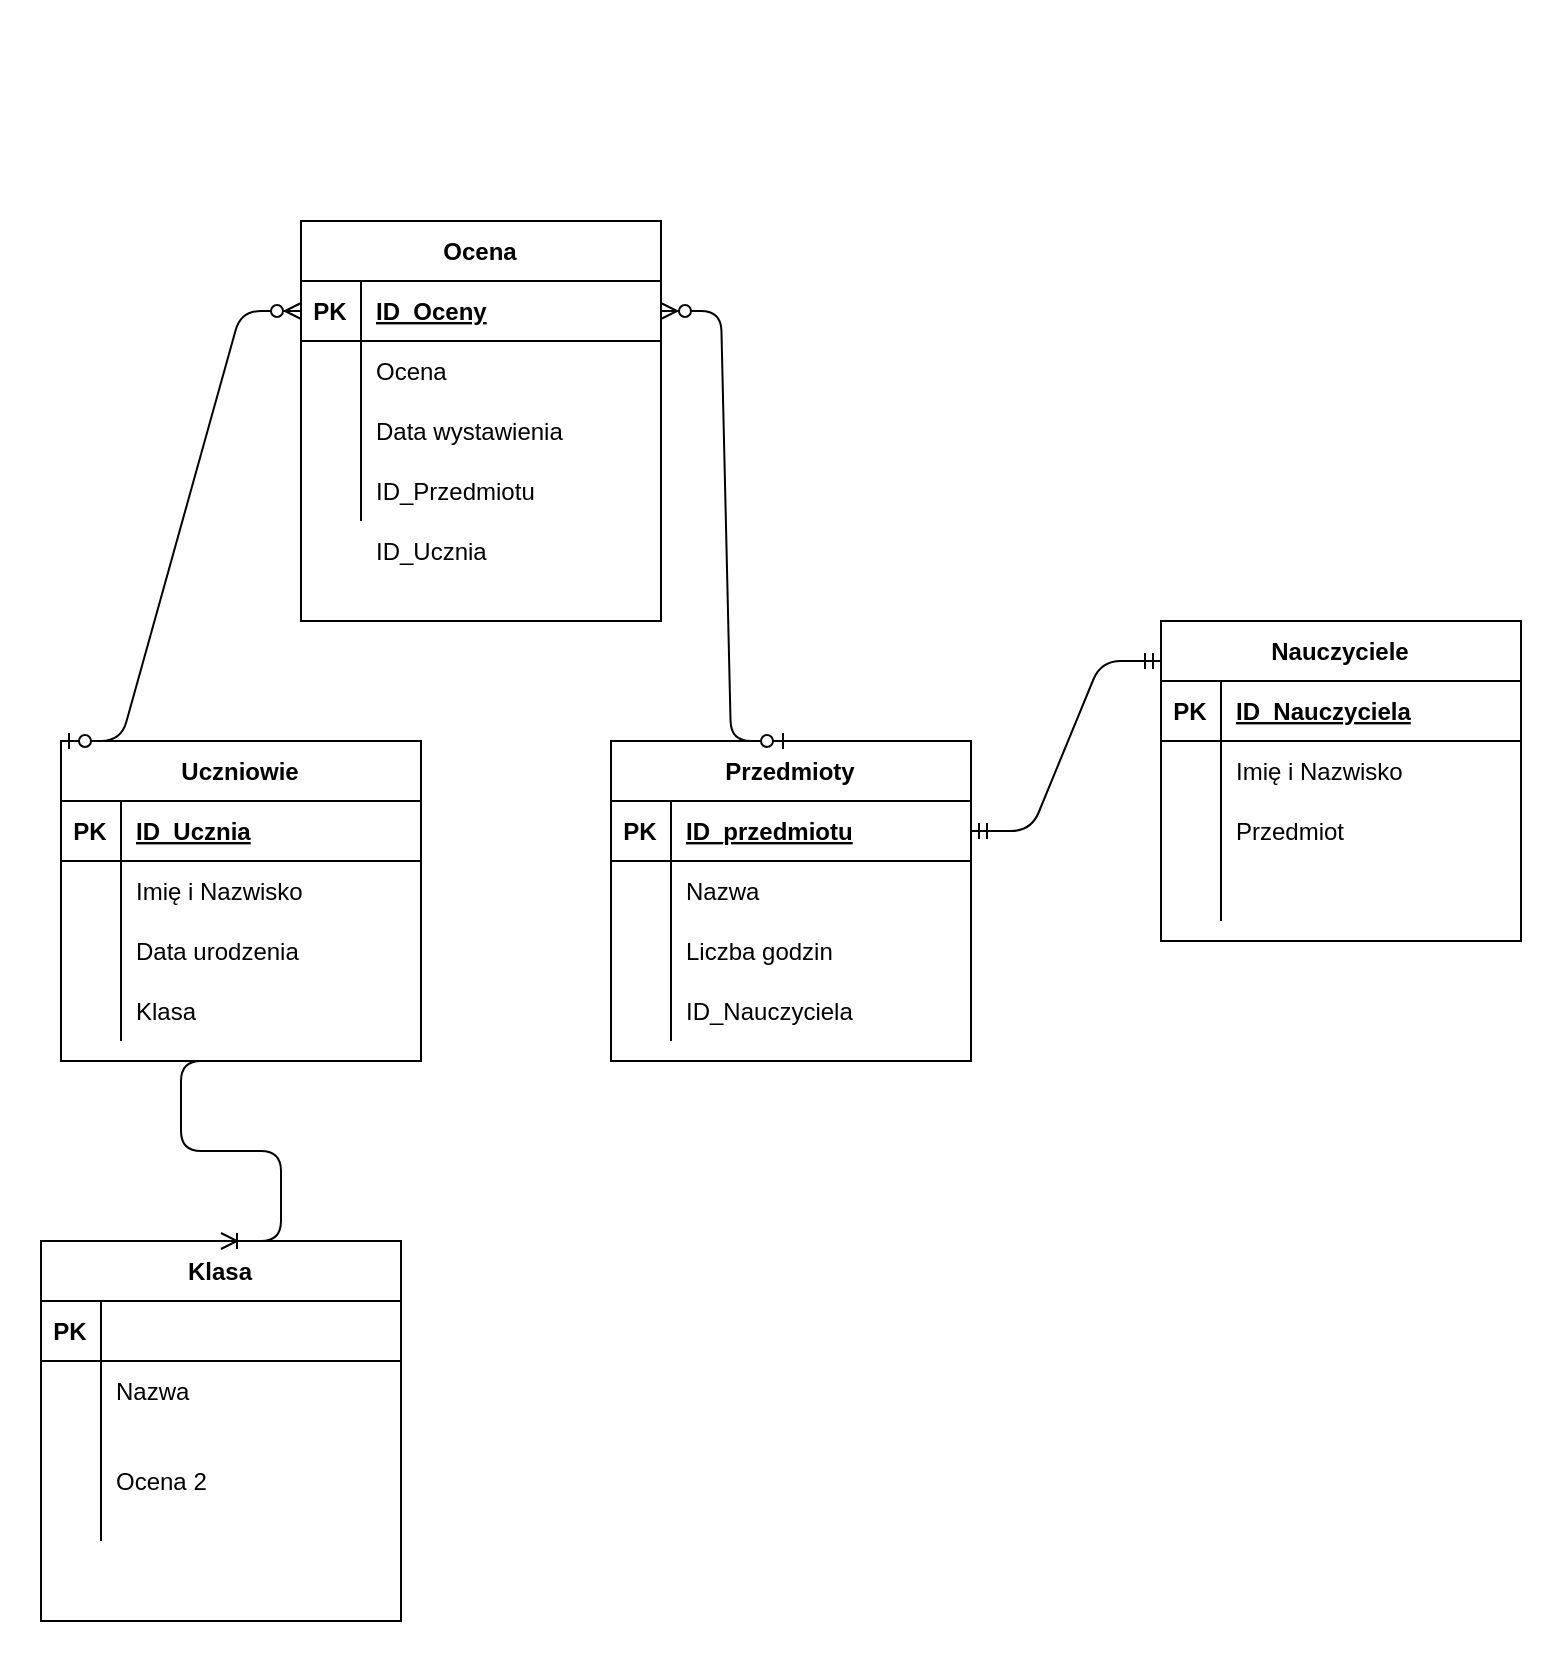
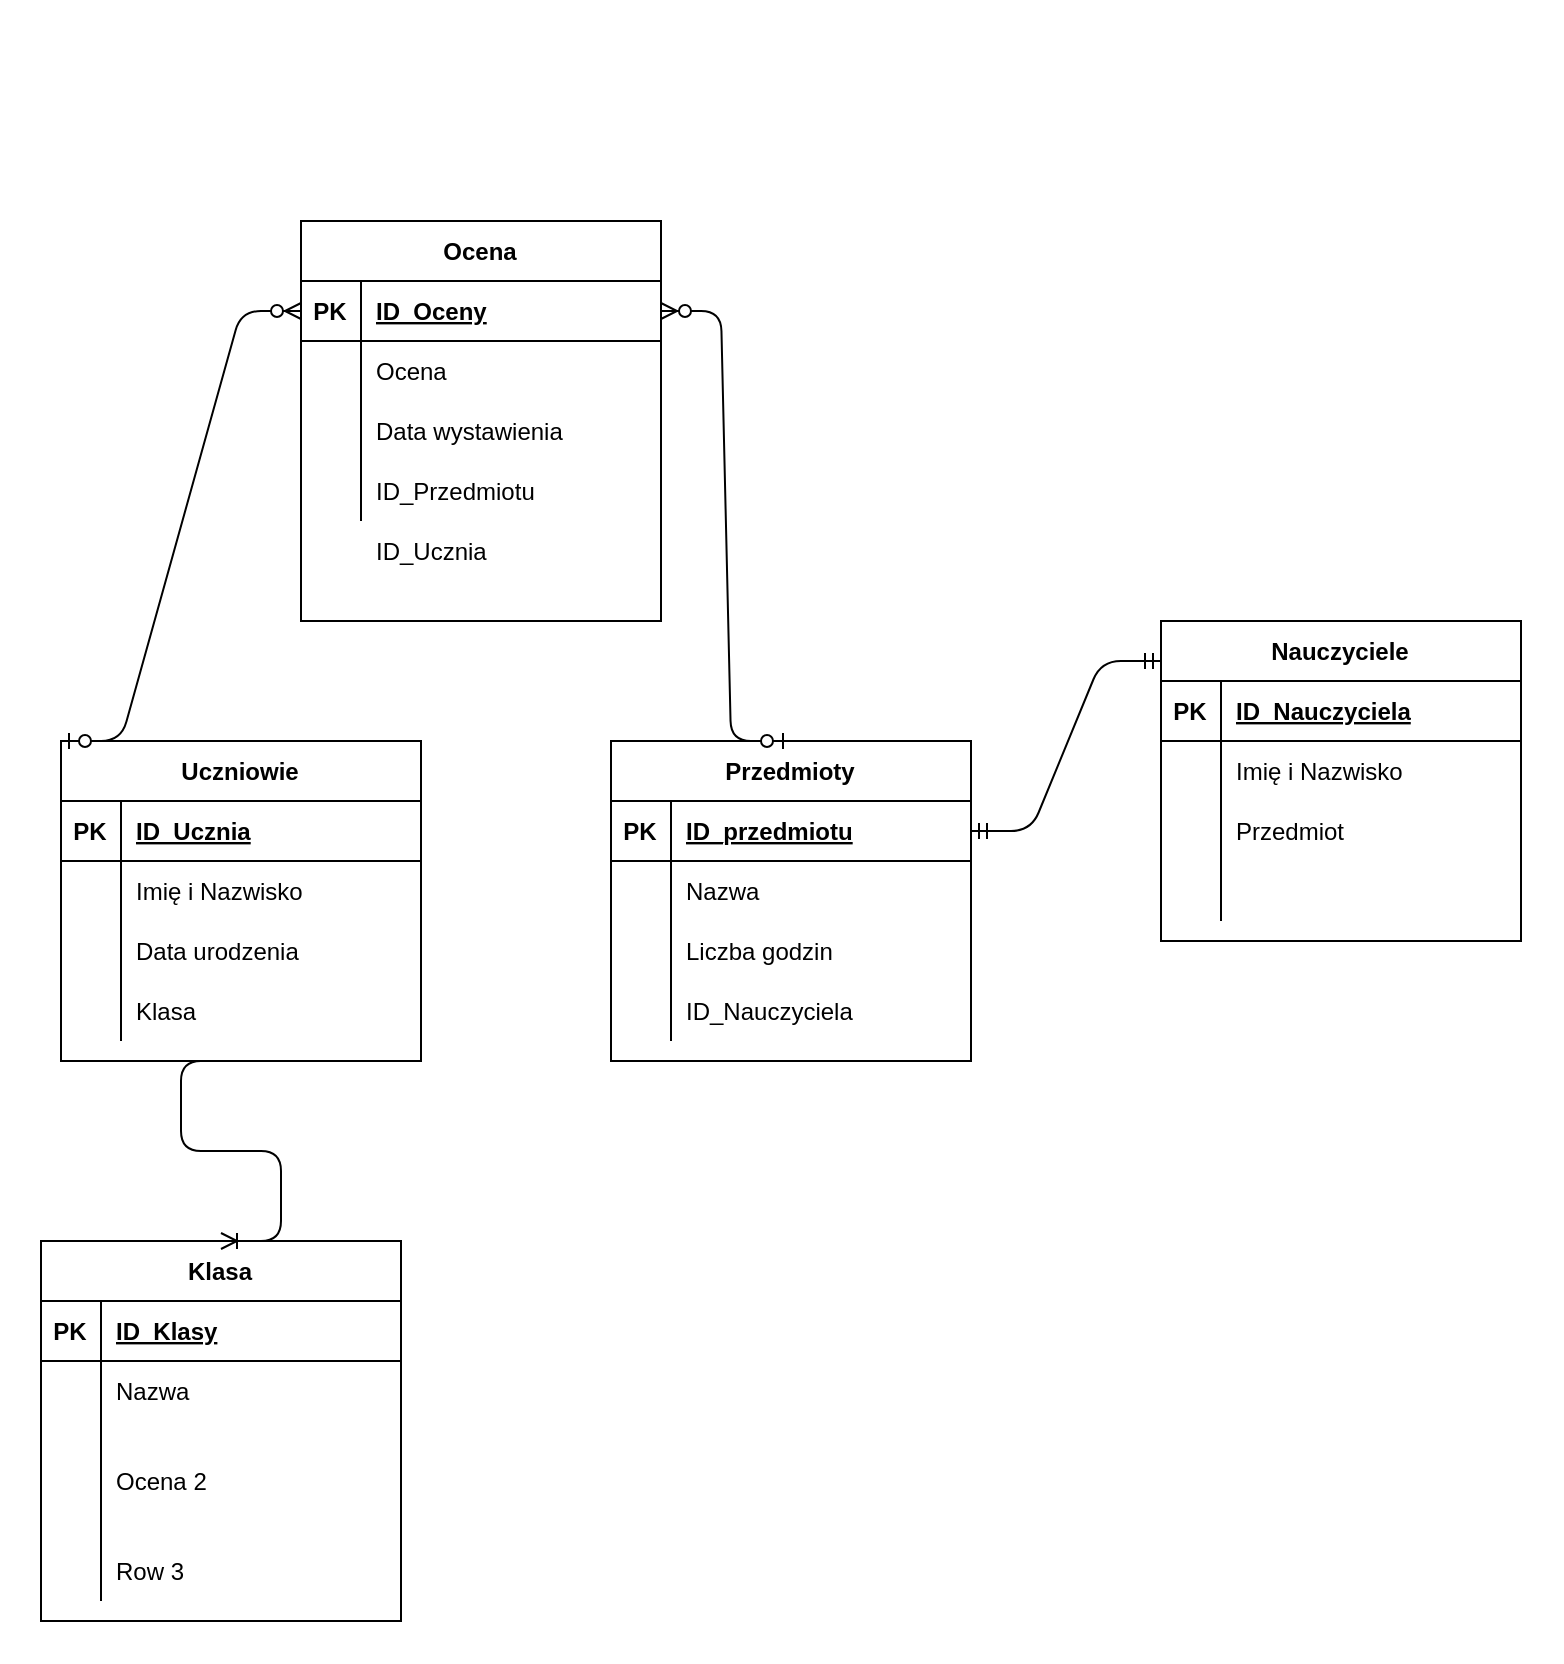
+ <mxCell id="44" value="ID_Klasy" style="shape=partialRectangle;connectable=0;fillColor=none;top=0;left=0;bottom=0;right=0;align=left;spacingLeft=6;fontStyle=5;overflow=hidden;" vertex="1" parent="42"><mxGeometry x="30" width="150" height="30" as="geometry" /></mxCell>
+ <mxCell id="53" value="Row 3" style="shape=partialRectangle;connectable=0;fillColor=none;top=0;left=0;bottom=0;right=0;align=left;spacingLeft=6;overflow=hidden;" vertex="1" parent="51"><mxGeometry x="30" width="150" height="30" as="geometry" /></mxCell>
